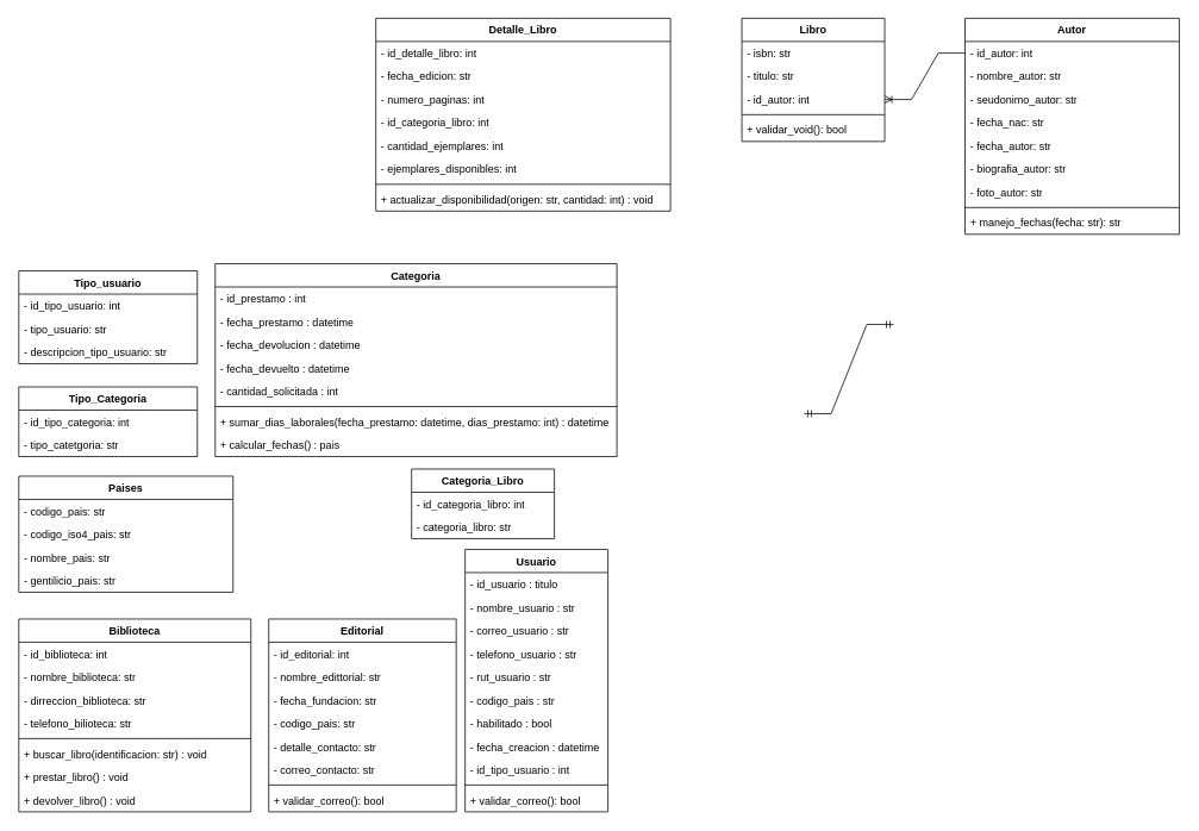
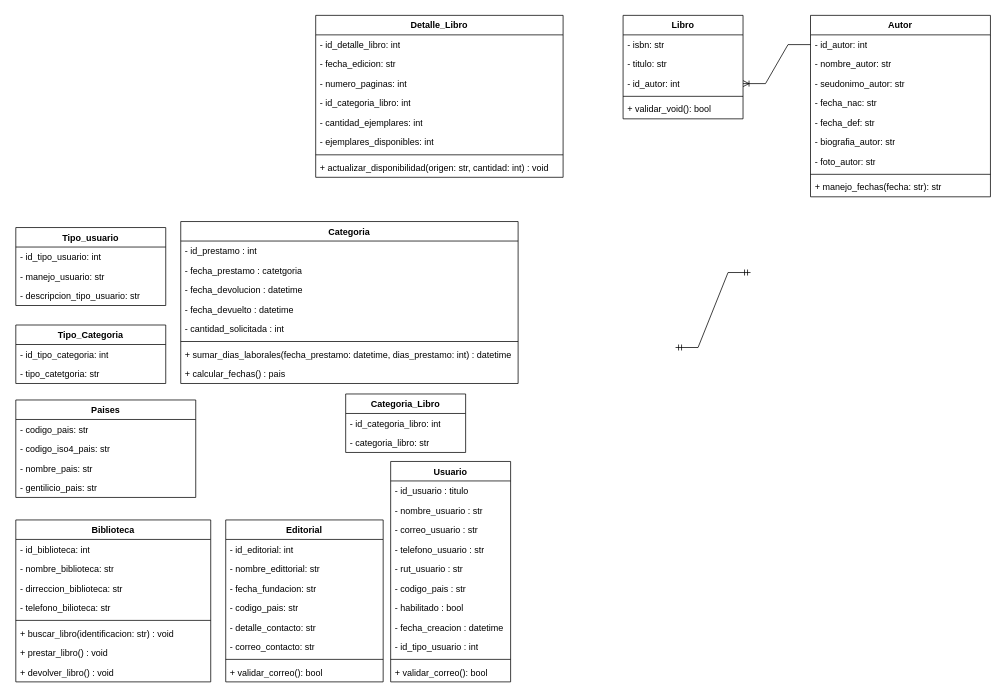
- <mxCell id="14" value="- fecha_autor: str" style="text;strokeColor=none;fillColor=none;align=left;verticalAlign=top;spacingLeft=4;spacingRight=4;overflow=hidden;rotatable=0;points=[[0,0.5],[1,0.5]];portConstraint=eastwest;whiteSpace=wrap;html=1;" parent="9" vertex="1"><mxGeometry y="130" width="240" height="26" as="geometry" /></mxCell>
+ <mxCell id="14" value="- fecha_def: str" style="text;strokeColor=none;fillColor=none;align=left;verticalAlign=top;spacingLeft=4;spacingRight=4;overflow=hidden;rotatable=0;points=[[0,0.5],[1,0.5]];portConstraint=eastwest;whiteSpace=wrap;html=1;" parent="9" vertex="1"><mxGeometry y="130" width="240" height="26" as="geometry" /></mxCell>
- <mxCell id="62" value="- fecha_prestamo : datetime" style="text;strokeColor=none;fillColor=none;align=left;verticalAlign=top;spacingLeft=4;spacingRight=4;overflow=hidden;rotatable=0;points=[[0,0.5],[1,0.5]];portConstraint=eastwest;whiteSpace=wrap;html=1;" parent="60" vertex="1"><mxGeometry y="52" width="450" height="26" as="geometry" /></mxCell>
+ <mxCell id="62" value="- fecha_prestamo : catetgoria" style="text;strokeColor=none;fillColor=none;align=left;verticalAlign=top;spacingLeft=4;spacingRight=4;overflow=hidden;rotatable=0;points=[[0,0.5],[1,0.5]];portConstraint=eastwest;whiteSpace=wrap;html=1;" parent="60" vertex="1"><mxGeometry y="52" width="450" height="26" as="geometry" /></mxCell>
- <mxCell id="4" value="- tipo_usuario: str" style="text;strokeColor=none;fillColor=none;align=left;verticalAlign=top;spacingLeft=4;spacingRight=4;overflow=hidden;rotatable=0;points=[[0,0.5],[1,0.5]];portConstraint=eastwest;whiteSpace=wrap;html=1;" parent="2" vertex="1"><mxGeometry y="52" width="200" height="26" as="geometry" /></mxCell>
+ <mxCell id="4" value="- manejo_usuario: str" style="text;strokeColor=none;fillColor=none;align=left;verticalAlign=top;spacingLeft=4;spacingRight=4;overflow=hidden;rotatable=0;points=[[0,0.5],[1,0.5]];portConstraint=eastwest;whiteSpace=wrap;html=1;" parent="2" vertex="1"><mxGeometry y="52" width="200" height="26" as="geometry" /></mxCell>
